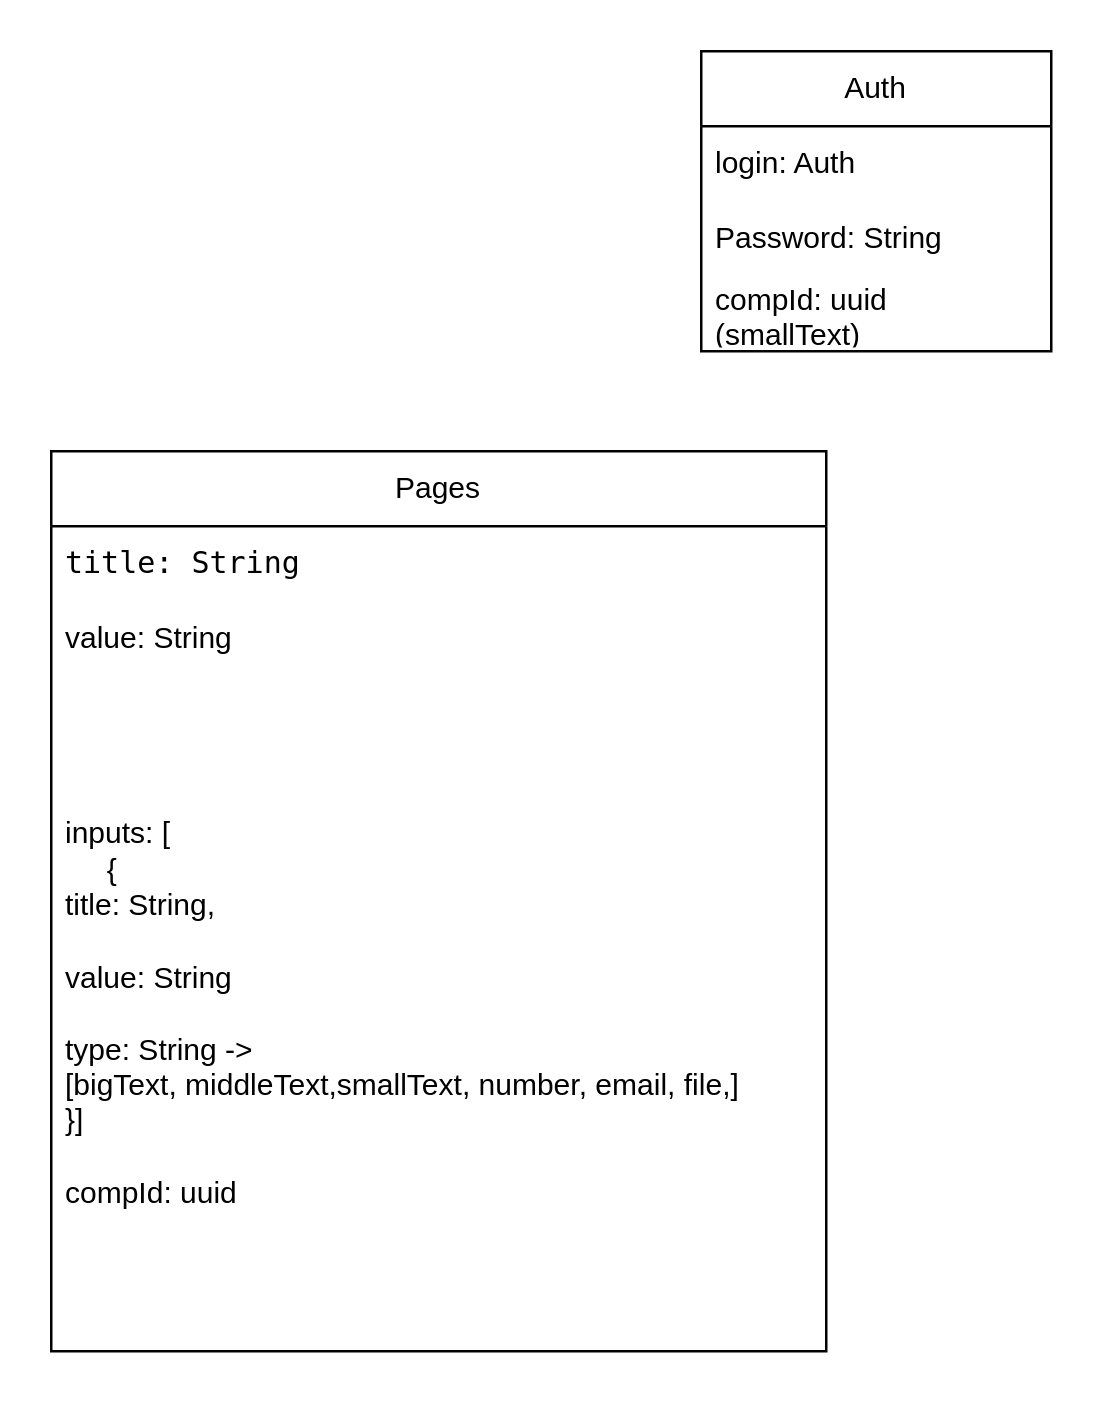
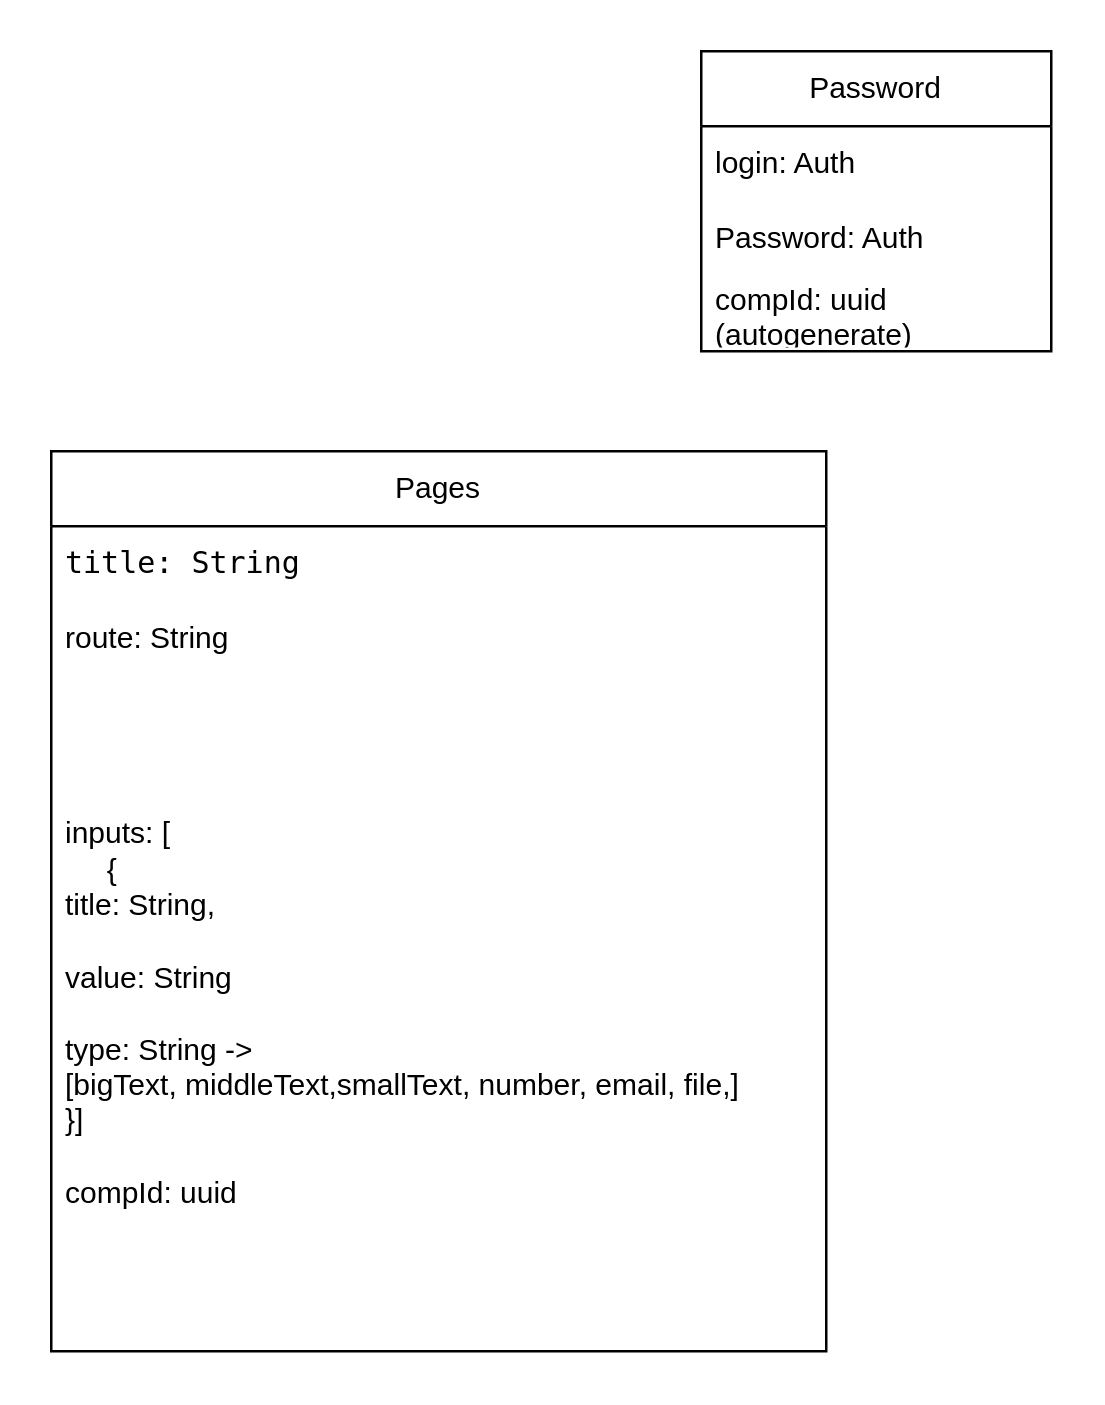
- <mxCell id="6" value="Auth" style="swimlane;fontStyle=0;childLayout=stackLayout;horizontal=1;startSize=30;horizontalStack=0;resizeParent=1;resizeParentMax=0;resizeLast=0;collapsible=1;marginBottom=0;whiteSpace=wrap;html=1;" vertex="1" parent="1"><mxGeometry x="280" y="20" width="140" height="120" as="geometry" /></mxCell>
+ <mxCell id="6" value="Password" style="swimlane;fontStyle=0;childLayout=stackLayout;horizontal=1;startSize=30;horizontalStack=0;resizeParent=1;resizeParentMax=0;resizeLast=0;collapsible=1;marginBottom=0;whiteSpace=wrap;html=1;" vertex="1" parent="1"><mxGeometry x="280" y="20" width="140" height="120" as="geometry" /></mxCell>
- <mxCell id="8" value="Password: String" style="text;strokeColor=none;fillColor=none;align=left;verticalAlign=middle;spacingLeft=4;spacingRight=4;overflow=hidden;points=[[0,0.5],[1,0.5]];portConstraint=eastwest;rotatable=0;whiteSpace=wrap;html=1;" vertex="1" parent="6"><mxGeometry y="60" width="140" height="30" as="geometry" /></mxCell>
+ <mxCell id="8" value="Password: Auth" style="text;strokeColor=none;fillColor=none;align=left;verticalAlign=middle;spacingLeft=4;spacingRight=4;overflow=hidden;points=[[0,0.5],[1,0.5]];portConstraint=eastwest;rotatable=0;whiteSpace=wrap;html=1;" vertex="1" parent="6"><mxGeometry y="60" width="140" height="30" as="geometry" /></mxCell>
- <mxCell id="9" value="compId: uuid (smallText)" style="text;strokeColor=none;fillColor=none;align=left;verticalAlign=middle;spacingLeft=4;spacingRight=4;overflow=hidden;points=[[0,0.5],[1,0.5]];portConstraint=eastwest;rotatable=0;whiteSpace=wrap;html=1;" vertex="1" parent="6"><mxGeometry y="90" width="140" height="30" as="geometry" /></mxCell>
+ <mxCell id="9" value="compId: uuid (autogenerate)" style="text;strokeColor=none;fillColor=none;align=left;verticalAlign=middle;spacingLeft=4;spacingRight=4;overflow=hidden;points=[[0,0.5],[1,0.5]];portConstraint=eastwest;rotatable=0;whiteSpace=wrap;html=1;" vertex="1" parent="6"><mxGeometry y="90" width="140" height="30" as="geometry" /></mxCell>
- <mxCell id="4" value="value: String" style="text;strokeColor=none;fillColor=none;align=left;verticalAlign=middle;spacingLeft=4;spacingRight=4;overflow=hidden;points=[[0,0.5],[1,0.5]];portConstraint=eastwest;rotatable=0;whiteSpace=wrap;html=1;" vertex="1" parent="2"><mxGeometry y="60" width="310" height="30" as="geometry" /></mxCell>
+ <mxCell id="4" value="route: String" style="text;strokeColor=none;fillColor=none;align=left;verticalAlign=middle;spacingLeft=4;spacingRight=4;overflow=hidden;points=[[0,0.5],[1,0.5]];portConstraint=eastwest;rotatable=0;whiteSpace=wrap;html=1;" vertex="1" parent="2"><mxGeometry y="60" width="310" height="30" as="geometry" /></mxCell>
